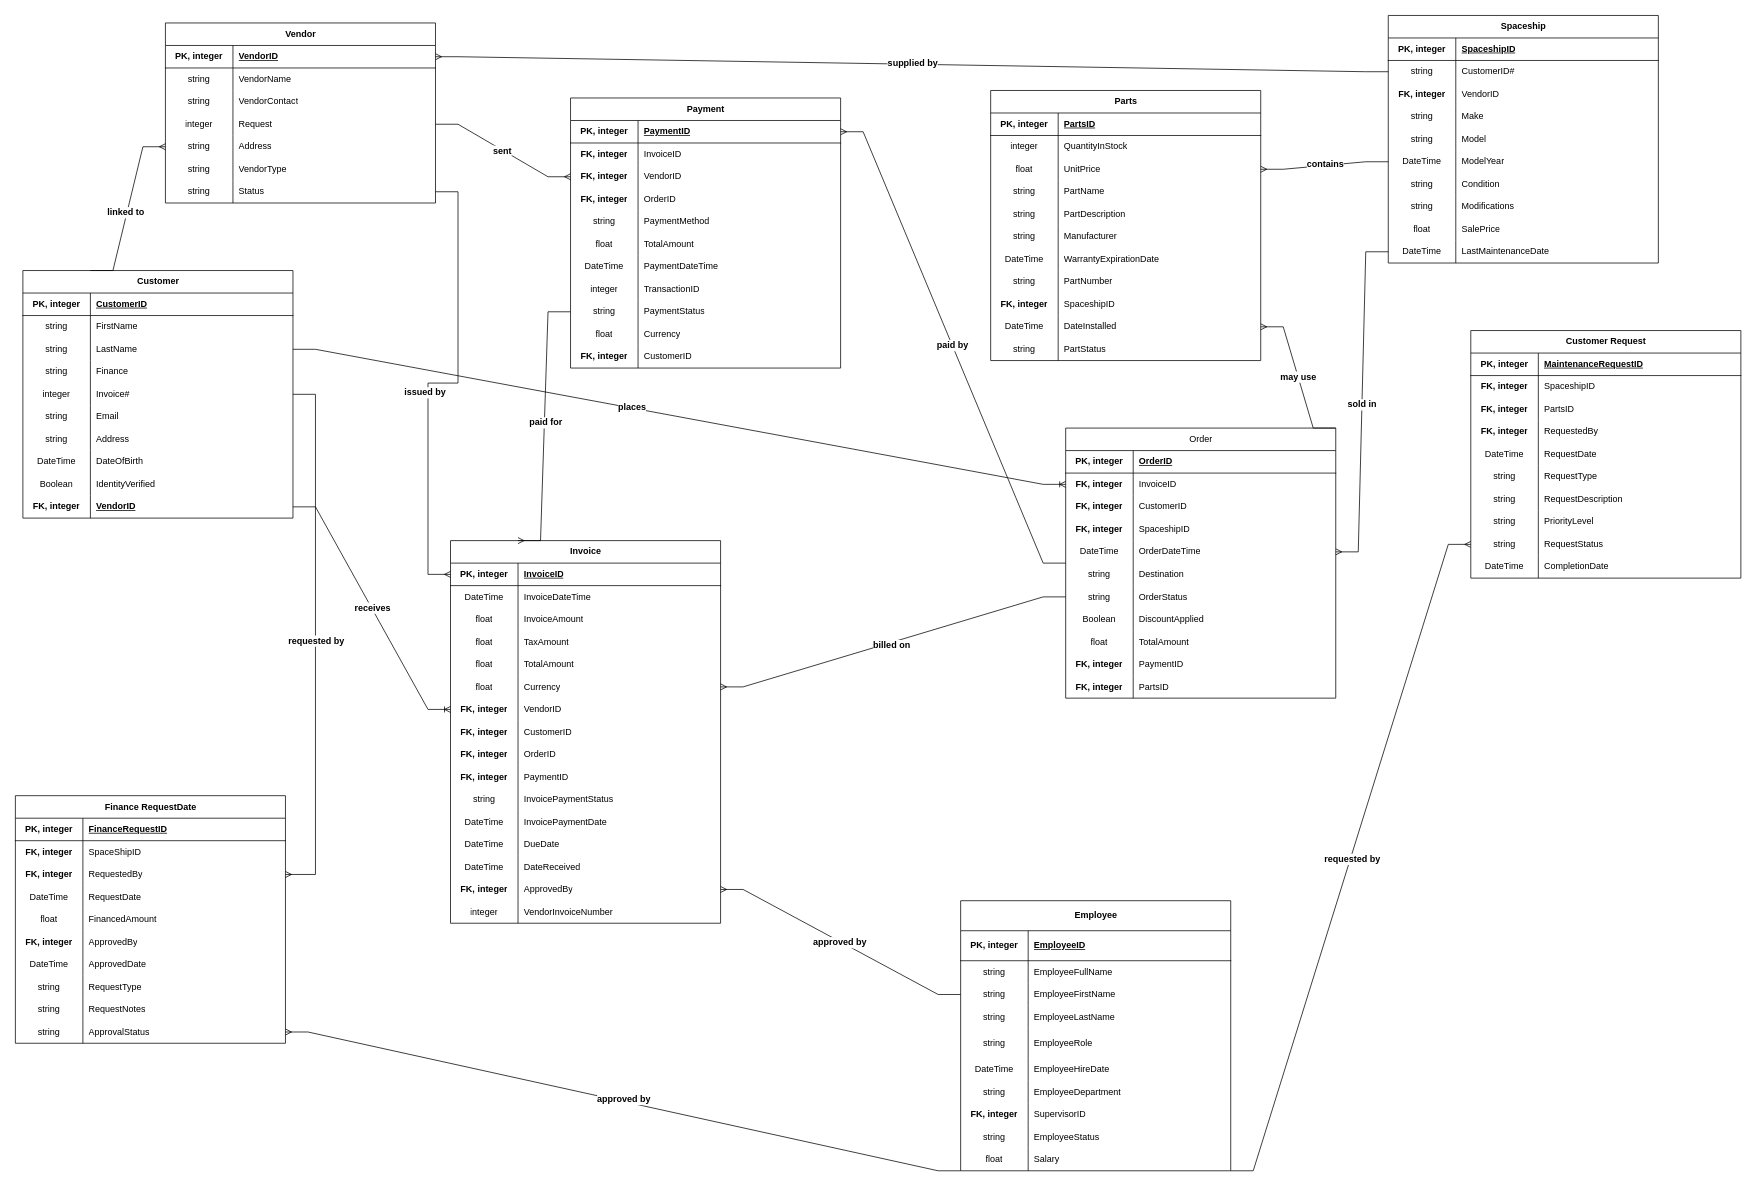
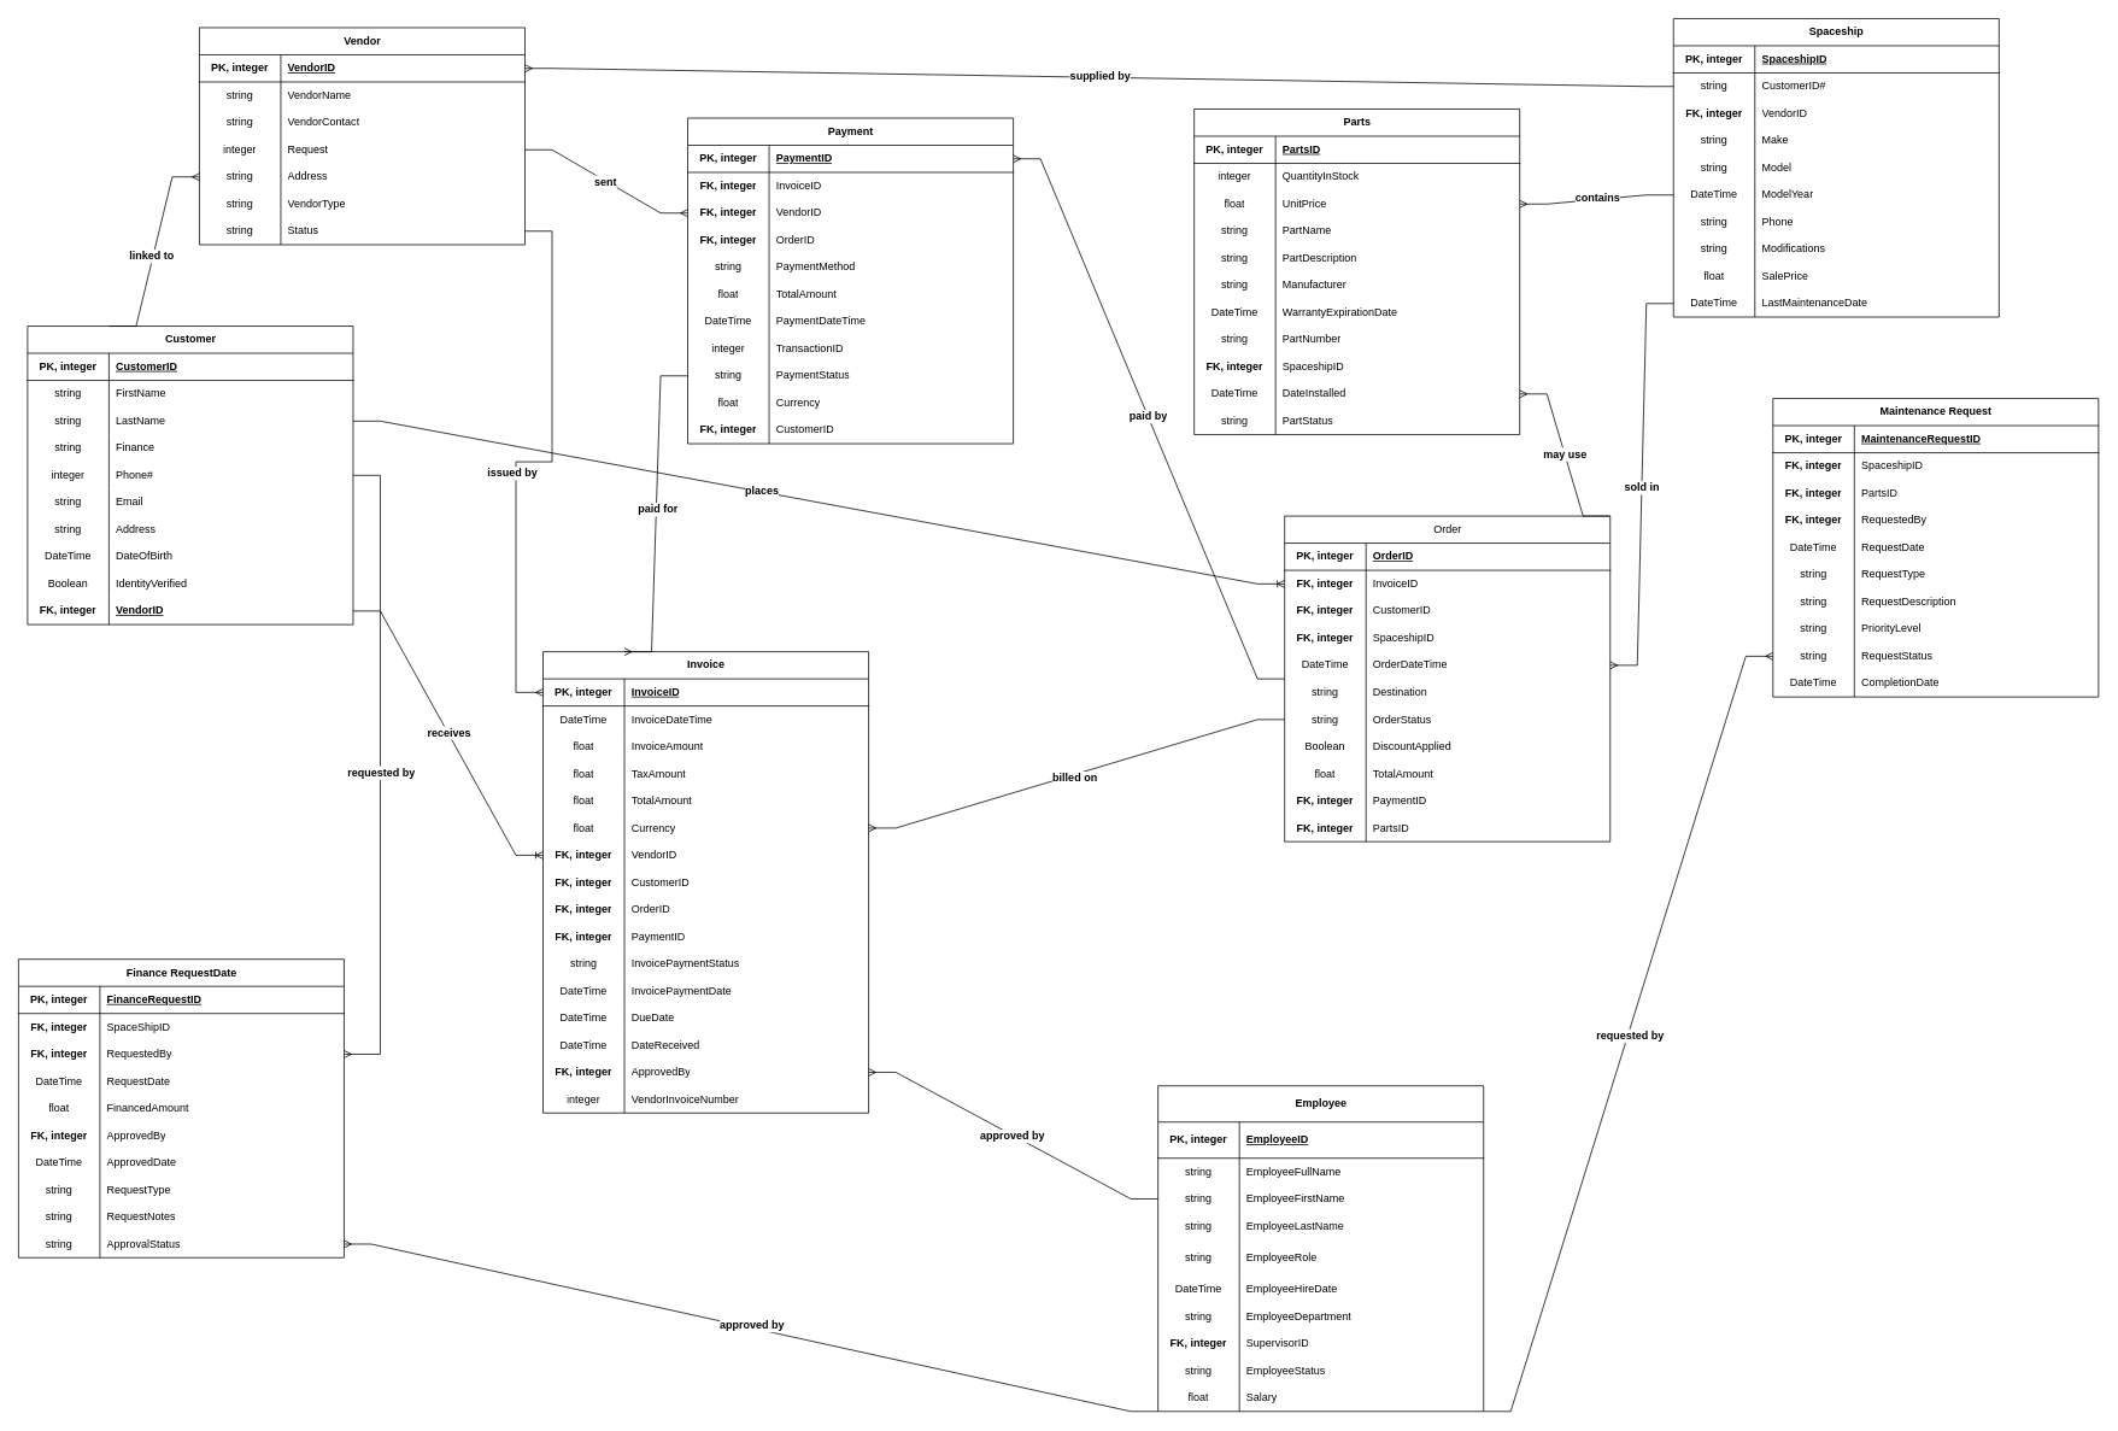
- <mxCell id="88" value="Condition" style="shape=partialRectangle;connectable=0;fillColor=none;top=0;left=0;bottom=0;right=0;align=left;spacingLeft=6;overflow=hidden;whiteSpace=wrap;html=1;" parent="86" vertex="1"><mxGeometry x="90" width="270" height="30" as="geometry"><mxRectangle width="270" height="30" as="alternateBounds" /></mxGeometry></mxCell>
+ <mxCell id="88" value="Phone" style="shape=partialRectangle;connectable=0;fillColor=none;top=0;left=0;bottom=0;right=0;align=left;spacingLeft=6;overflow=hidden;whiteSpace=wrap;html=1;" parent="86" vertex="1"><mxGeometry x="90" width="270" height="30" as="geometry"><mxRectangle width="270" height="30" as="alternateBounds" /></mxGeometry></mxCell>
- <mxCell id="181" value="Customer Request" style="shape=table;startSize=30;container=1;collapsible=1;childLayout=tableLayout;fixedRows=1;rowLines=0;fontStyle=1;align=center;resizeLast=1;html=1;" parent="1" vertex="1"><mxGeometry x="1960" y="440" width="360" height="330" as="geometry" /></mxCell>
+ <mxCell id="181" value="Maintenance Request" style="shape=table;startSize=30;container=1;collapsible=1;childLayout=tableLayout;fixedRows=1;rowLines=0;fontStyle=1;align=center;resizeLast=1;html=1;" parent="1" vertex="1"><mxGeometry x="1960" y="440" width="360" height="330" as="geometry" /></mxCell>
- <mxCell id="17" value="Invoice#" style="shape=partialRectangle;connectable=0;fillColor=none;top=0;left=0;bottom=0;right=0;align=left;spacingLeft=6;overflow=hidden;whiteSpace=wrap;html=1;" parent="15" vertex="1"><mxGeometry x="90" width="270" height="30" as="geometry"><mxRectangle width="270" height="30" as="alternateBounds" /></mxGeometry></mxCell>
+ <mxCell id="17" value="Phone#" style="shape=partialRectangle;connectable=0;fillColor=none;top=0;left=0;bottom=0;right=0;align=left;spacingLeft=6;overflow=hidden;whiteSpace=wrap;html=1;" parent="15" vertex="1"><mxGeometry x="90" width="270" height="30" as="geometry"><mxRectangle width="270" height="30" as="alternateBounds" /></mxGeometry></mxCell>
